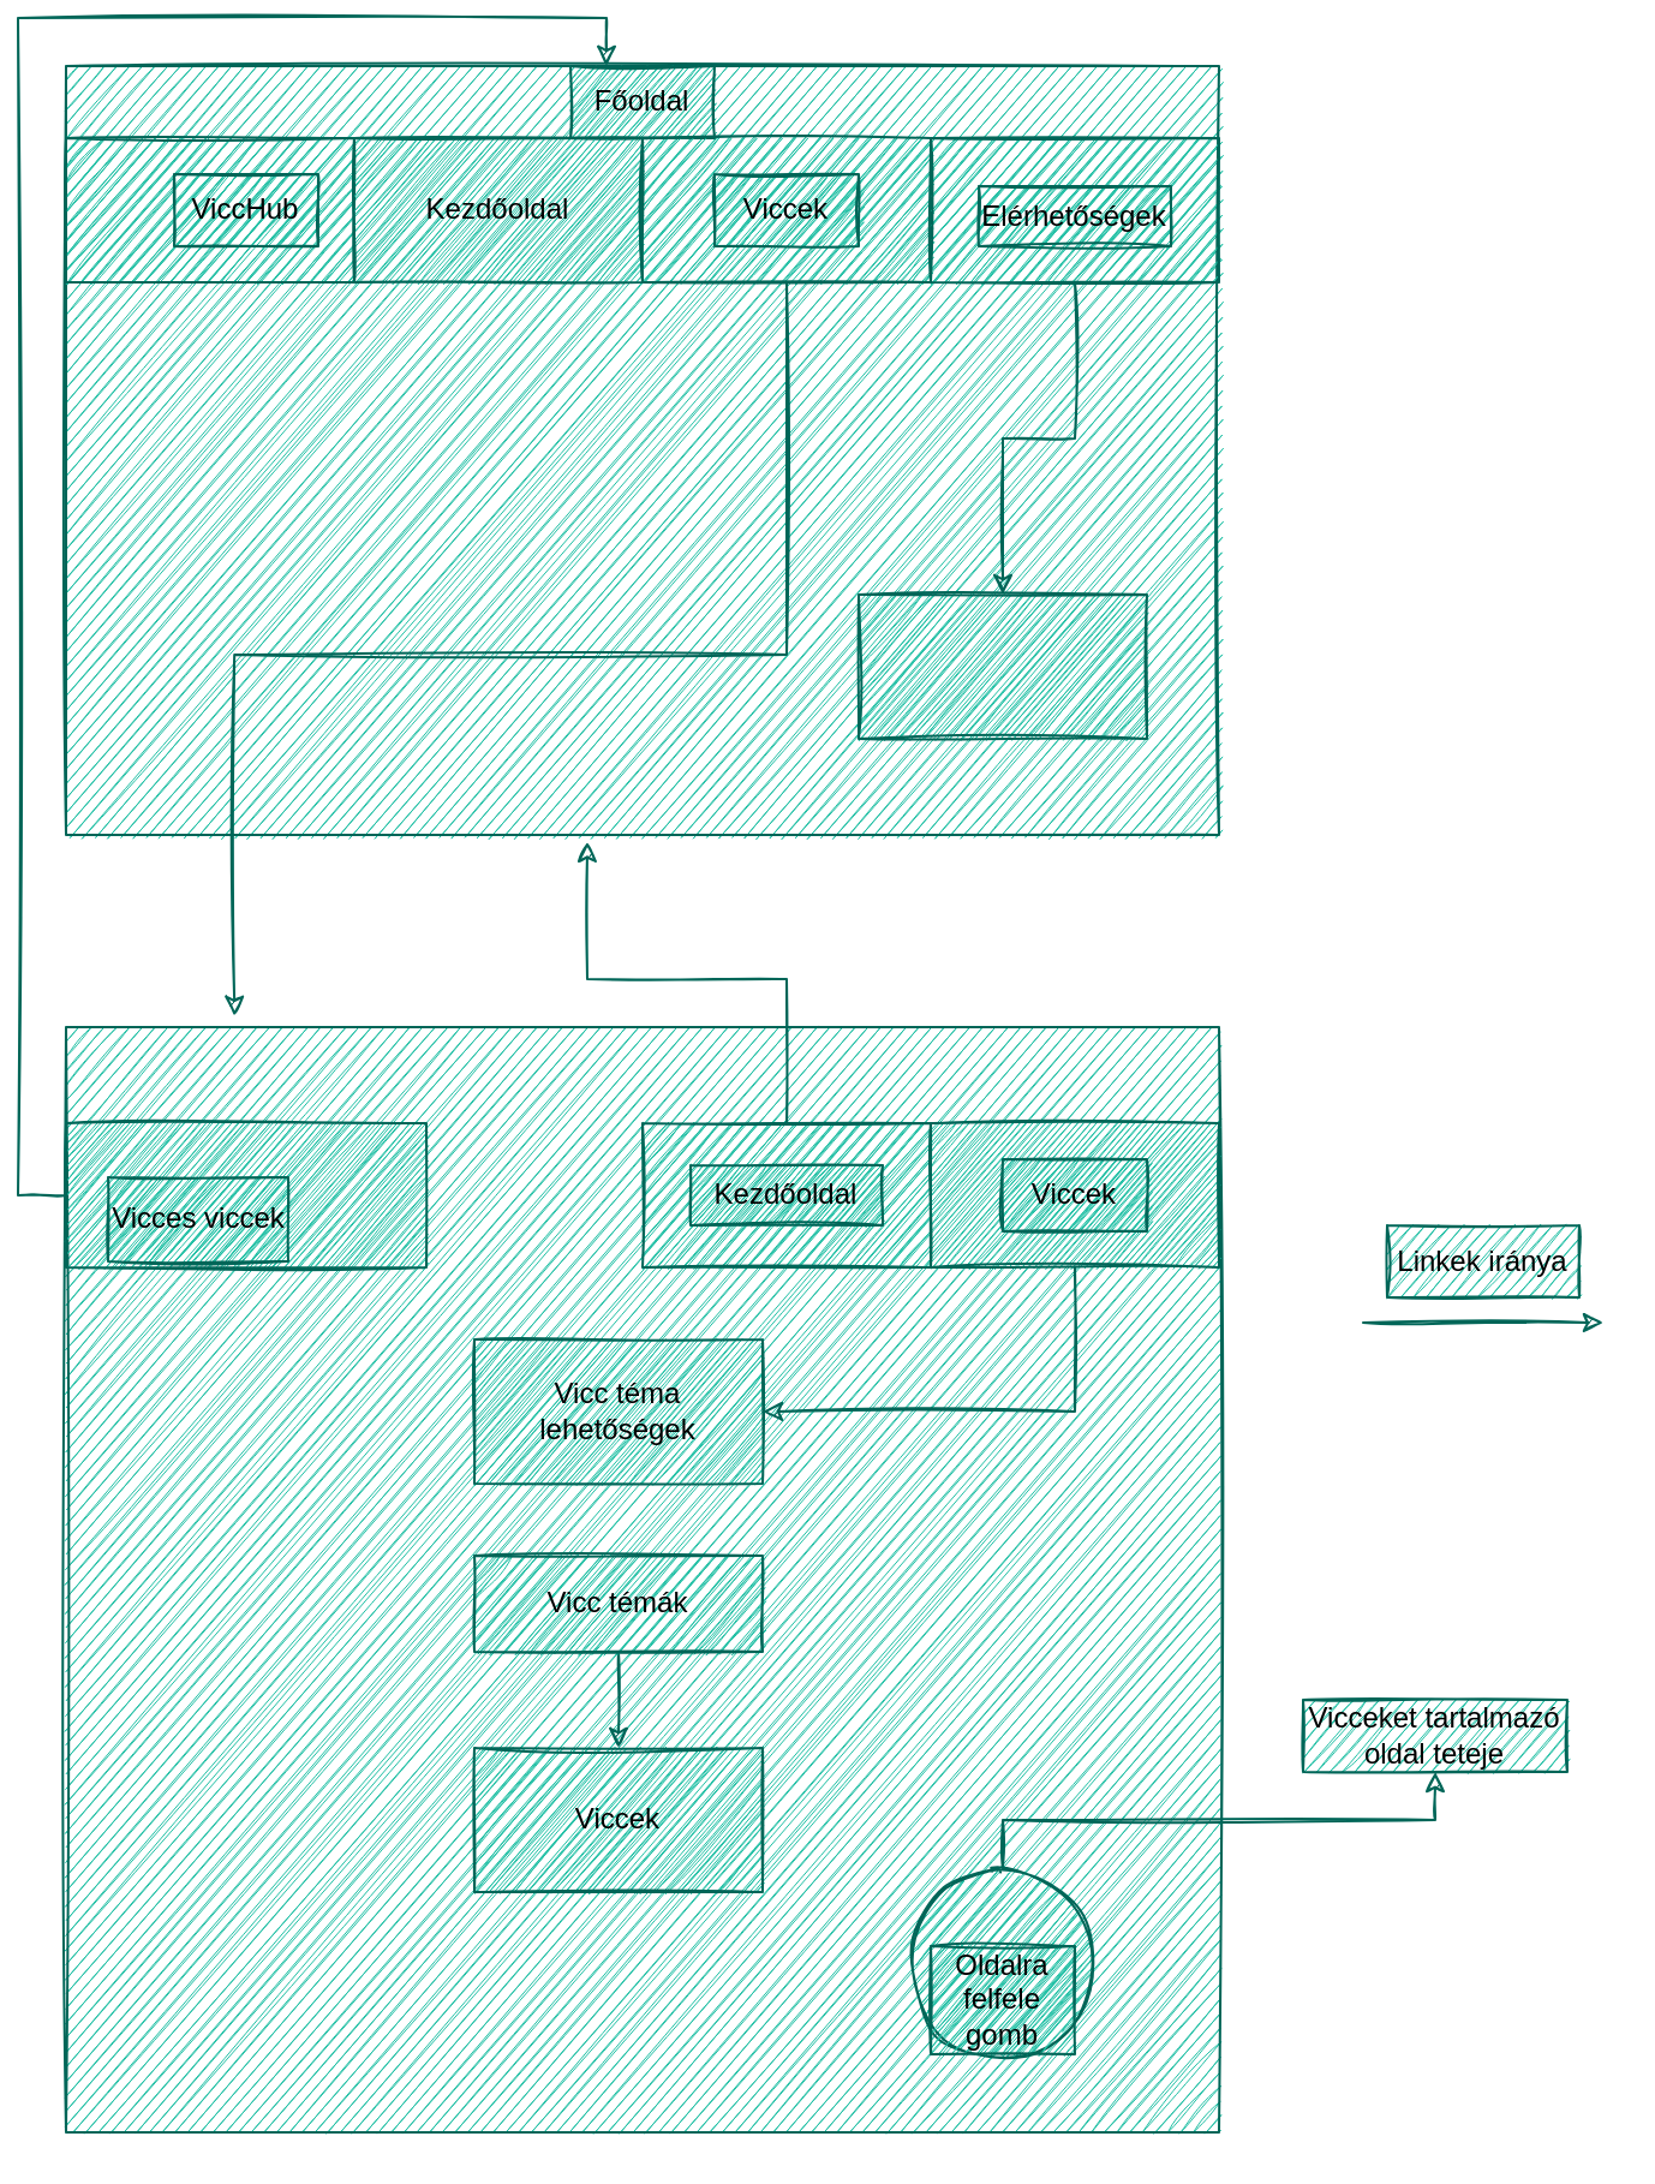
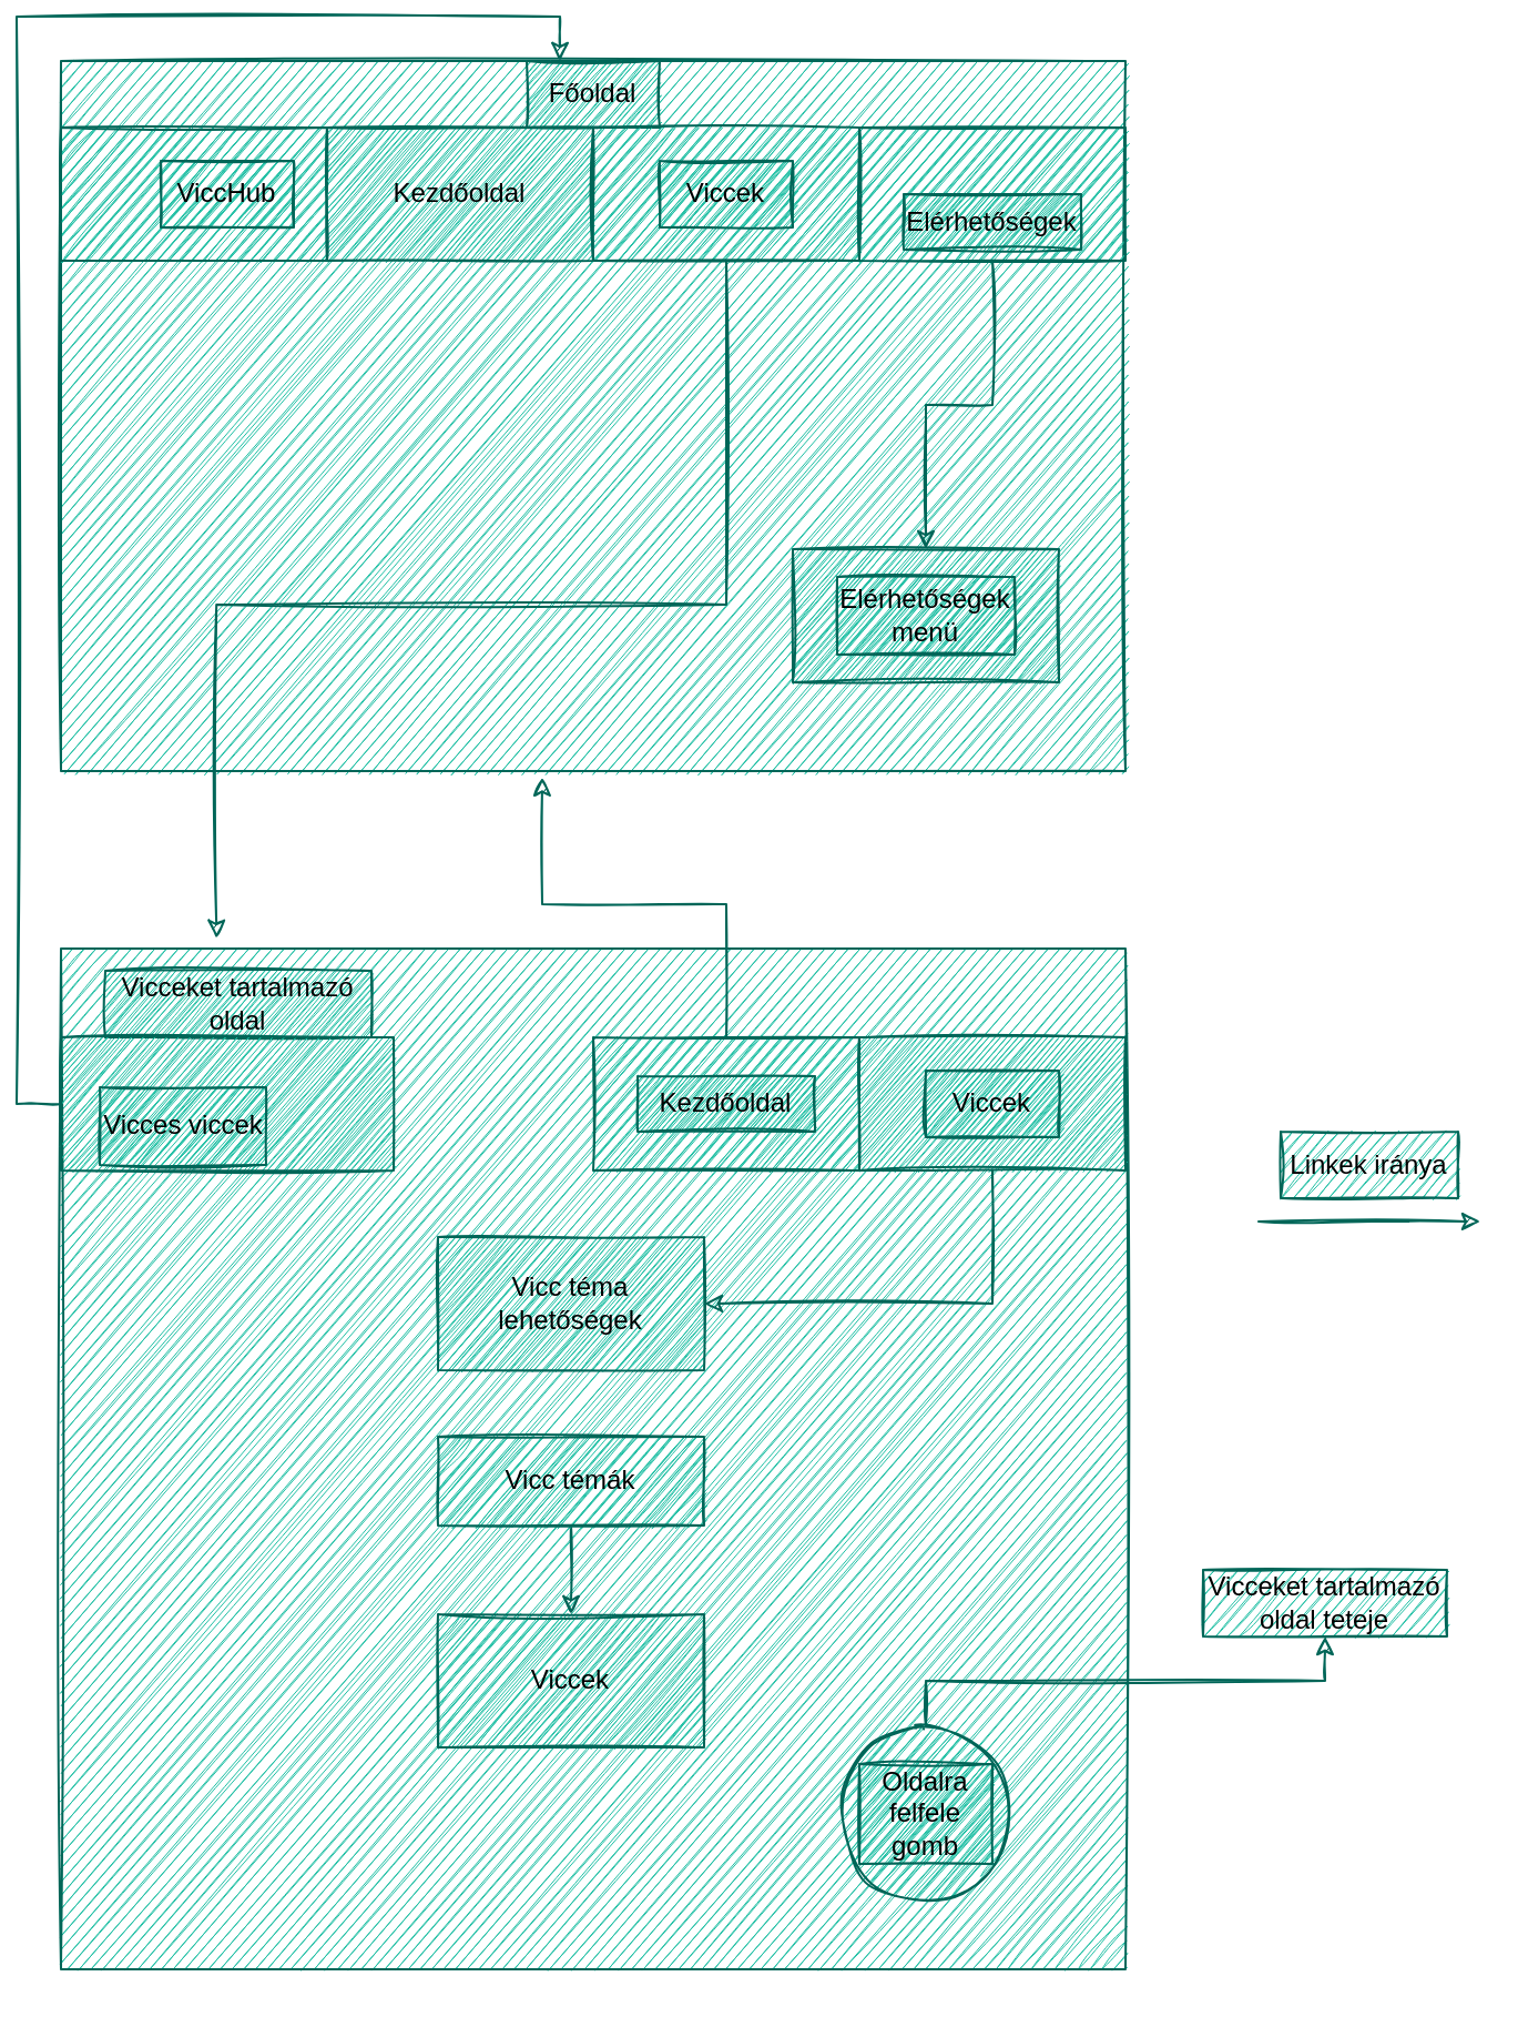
- <mxCell id="12" value="Elérhetőségek" style="text;html=1;align=center;verticalAlign=middle;whiteSpace=wrap;rounded=0;sketch=1;fillColor=#21C0A5;strokeColor=#006658;labelBackgroundColor=none;fontColor=#000000;" vertex="1" parent="1"><mxGeometry x="400" y="70" width="80" height="25" as="geometry" /></mxCell>
+ <mxCell id="12" value="Elérhetőségek" style="text;html=1;align=center;verticalAlign=middle;whiteSpace=wrap;rounded=0;sketch=1;fillColor=#21C0A5;strokeColor=#006658;labelBackgroundColor=none;fontColor=#000000;" vertex="1" parent="1"><mxGeometry x="400" y="80" width="80" height="25" as="geometry" /></mxCell>
+ <mxCell id="14" value="Elérhetőségek menü" style="text;html=1;align=center;verticalAlign=middle;whiteSpace=wrap;rounded=0;sketch=1;fillColor=#21C0A5;strokeColor=#006658;labelBackgroundColor=none;fontColor=#000000;" vertex="1" parent="1"><mxGeometry x="370" y="252.5" width="80" height="35" as="geometry" /></mxCell>
+ <mxCell id="18" value="Vicceket tartalmazó oldal" style="text;html=1;align=center;verticalAlign=middle;whiteSpace=wrap;rounded=0;sketch=1;fillColor=#21C0A5;strokeColor=#006658;labelBackgroundColor=none;fontColor=#000000;" vertex="1" parent="1"><mxGeometry x="40" y="430" width="120" height="30" as="geometry" /></mxCell>
- <mxCell id="34" value="Oldalra felfele gomb" style="text;html=1;align=center;verticalAlign=middle;whiteSpace=wrap;rounded=0;sketch=1;fillColor=#21C0A5;strokeColor=#006658;labelBackgroundColor=none;fontColor=#000000;" vertex="1" parent="1"><mxGeometry x="380" y="802.5" width="60" height="45" as="geometry" /></mxCell>
+ <mxCell id="34" value="Oldalra felfele gomb" style="text;html=1;align=center;verticalAlign=middle;whiteSpace=wrap;rounded=0;sketch=1;fillColor=#21C0A5;strokeColor=#006658;labelBackgroundColor=none;fontColor=#000000;" vertex="1" parent="1"><mxGeometry x="380" y="787.5" width="60" height="45" as="geometry" /></mxCell>
